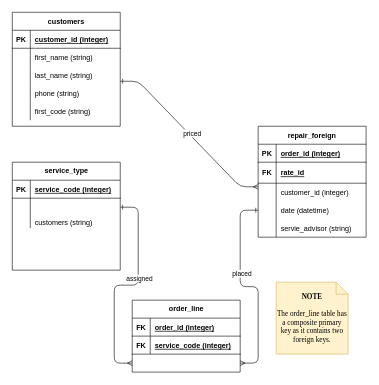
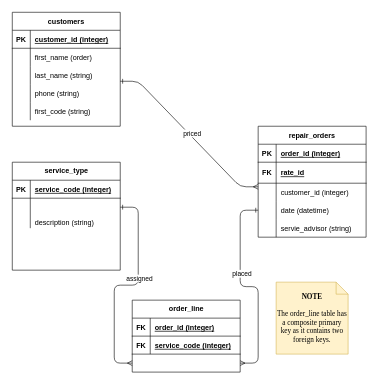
- <mxCell id="8" value="first_name (string)" style="shape=partialRectangle;connectable=0;fillColor=none;top=0;left=0;bottom=0;right=0;align=left;spacingLeft=6;overflow=hidden;" parent="6" vertex="1"><mxGeometry x="30" width="150" height="30" as="geometry" /></mxCell>
+ <mxCell id="8" value="first_name (order)" style="shape=partialRectangle;connectable=0;fillColor=none;top=0;left=0;bottom=0;right=0;align=left;spacingLeft=6;overflow=hidden;" parent="6" vertex="1"><mxGeometry x="30" width="150" height="30" as="geometry" /></mxCell>
- <mxCell id="18" value="repair_foreign" style="shape=table;startSize=30;container=1;collapsible=1;childLayout=tableLayout;fixedRows=1;rowLines=0;fontStyle=1;align=center;resizeLast=1;" parent="1" vertex="1"><mxGeometry x="430" y="210" width="180" height="185" as="geometry" /></mxCell>
+ <mxCell id="18" value="repair_orders" style="shape=table;startSize=30;container=1;collapsible=1;childLayout=tableLayout;fixedRows=1;rowLines=0;fontStyle=1;align=center;resizeLast=1;" parent="1" vertex="1"><mxGeometry x="430" y="210" width="180" height="185" as="geometry" /></mxCell>
- <mxCell id="42" value="customers (string)" style="shape=partialRectangle;connectable=0;fillColor=none;top=0;left=0;bottom=0;right=0;align=left;spacingLeft=6;overflow=hidden;" parent="40" vertex="1"><mxGeometry x="30" width="150" height="20" as="geometry" /></mxCell>
+ <mxCell id="42" value="description (string)" style="shape=partialRectangle;connectable=0;fillColor=none;top=0;left=0;bottom=0;right=0;align=left;spacingLeft=6;overflow=hidden;" parent="40" vertex="1"><mxGeometry x="30" width="150" height="20" as="geometry" /></mxCell>
